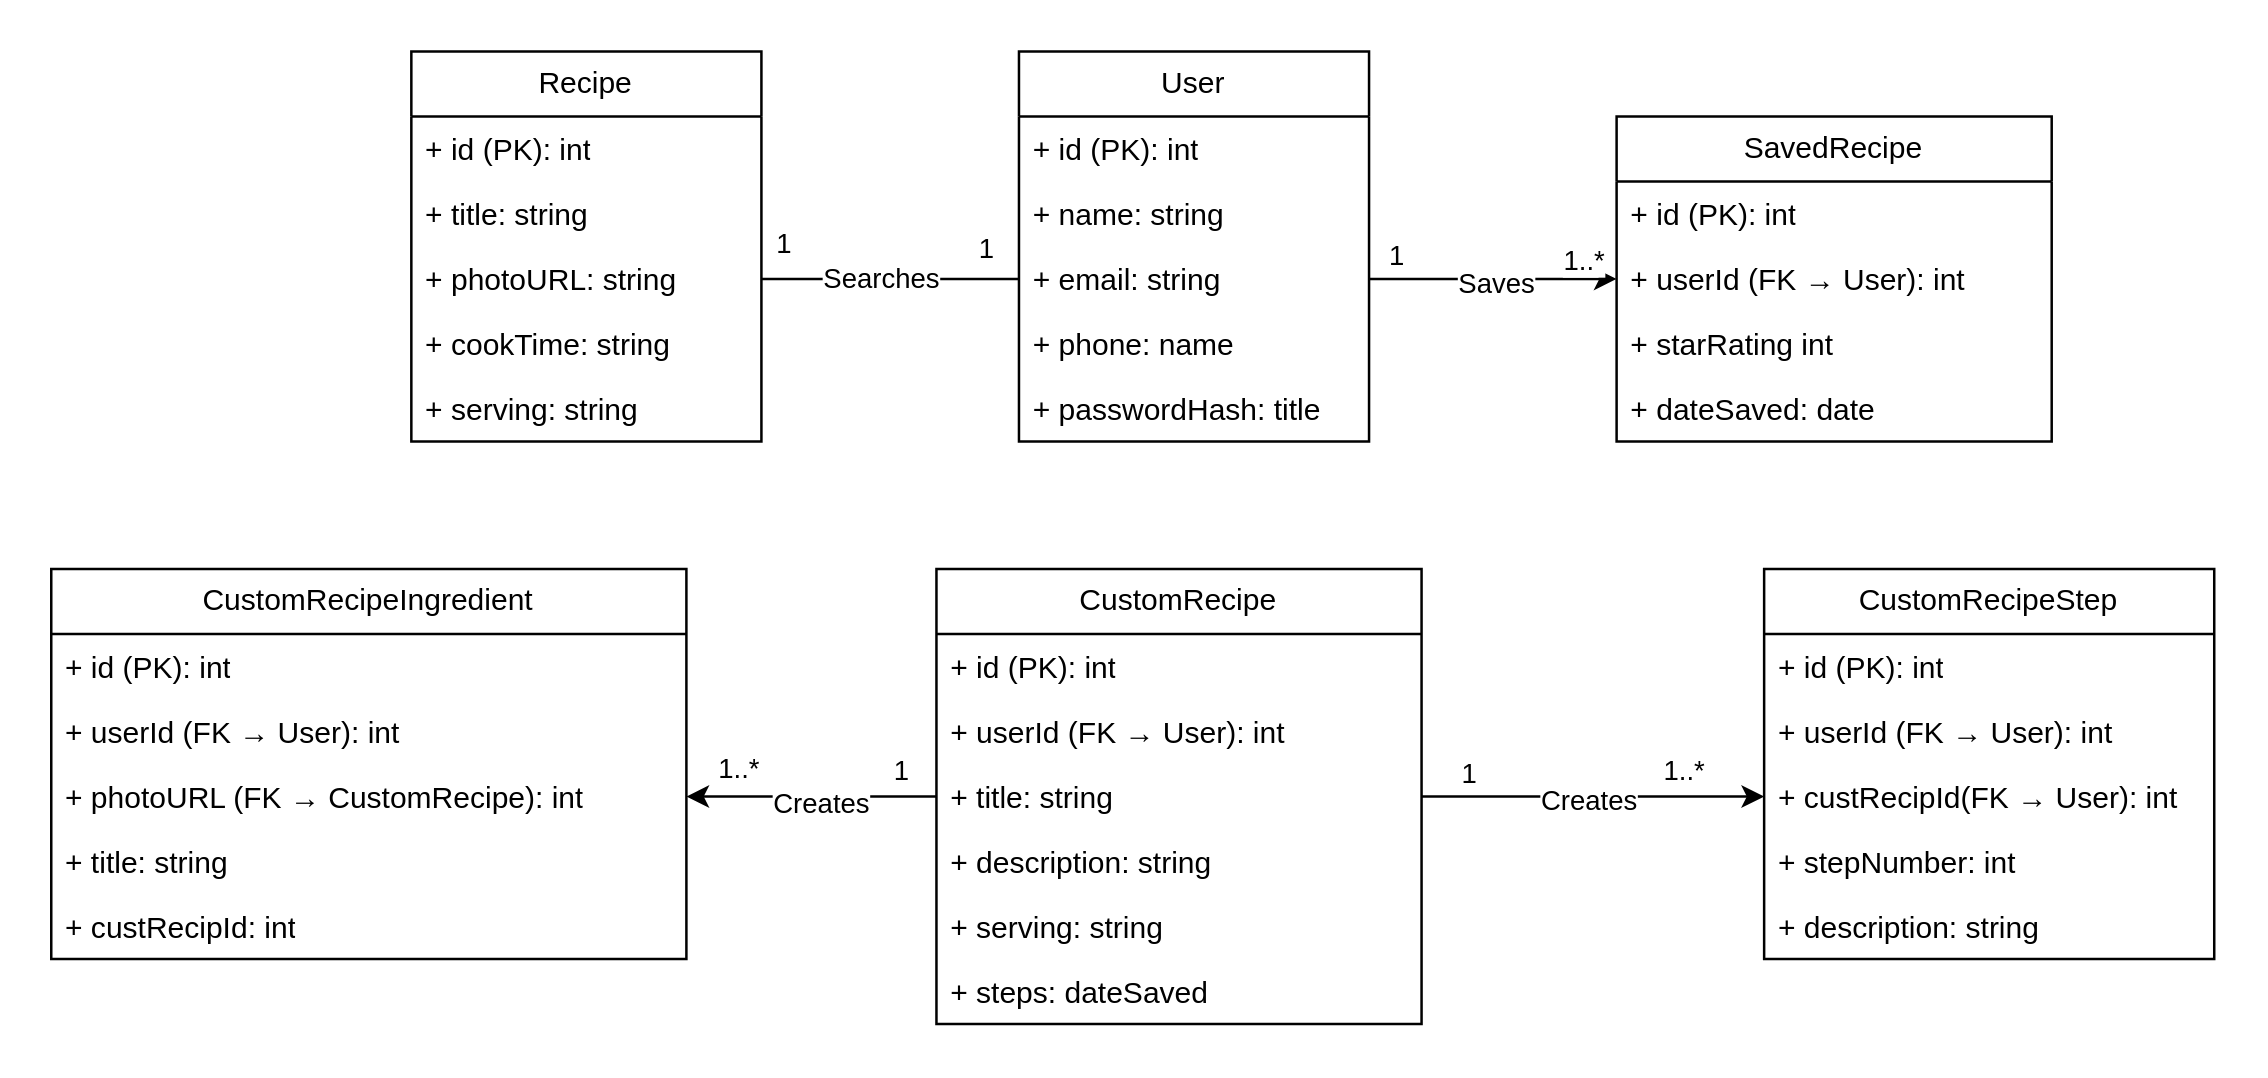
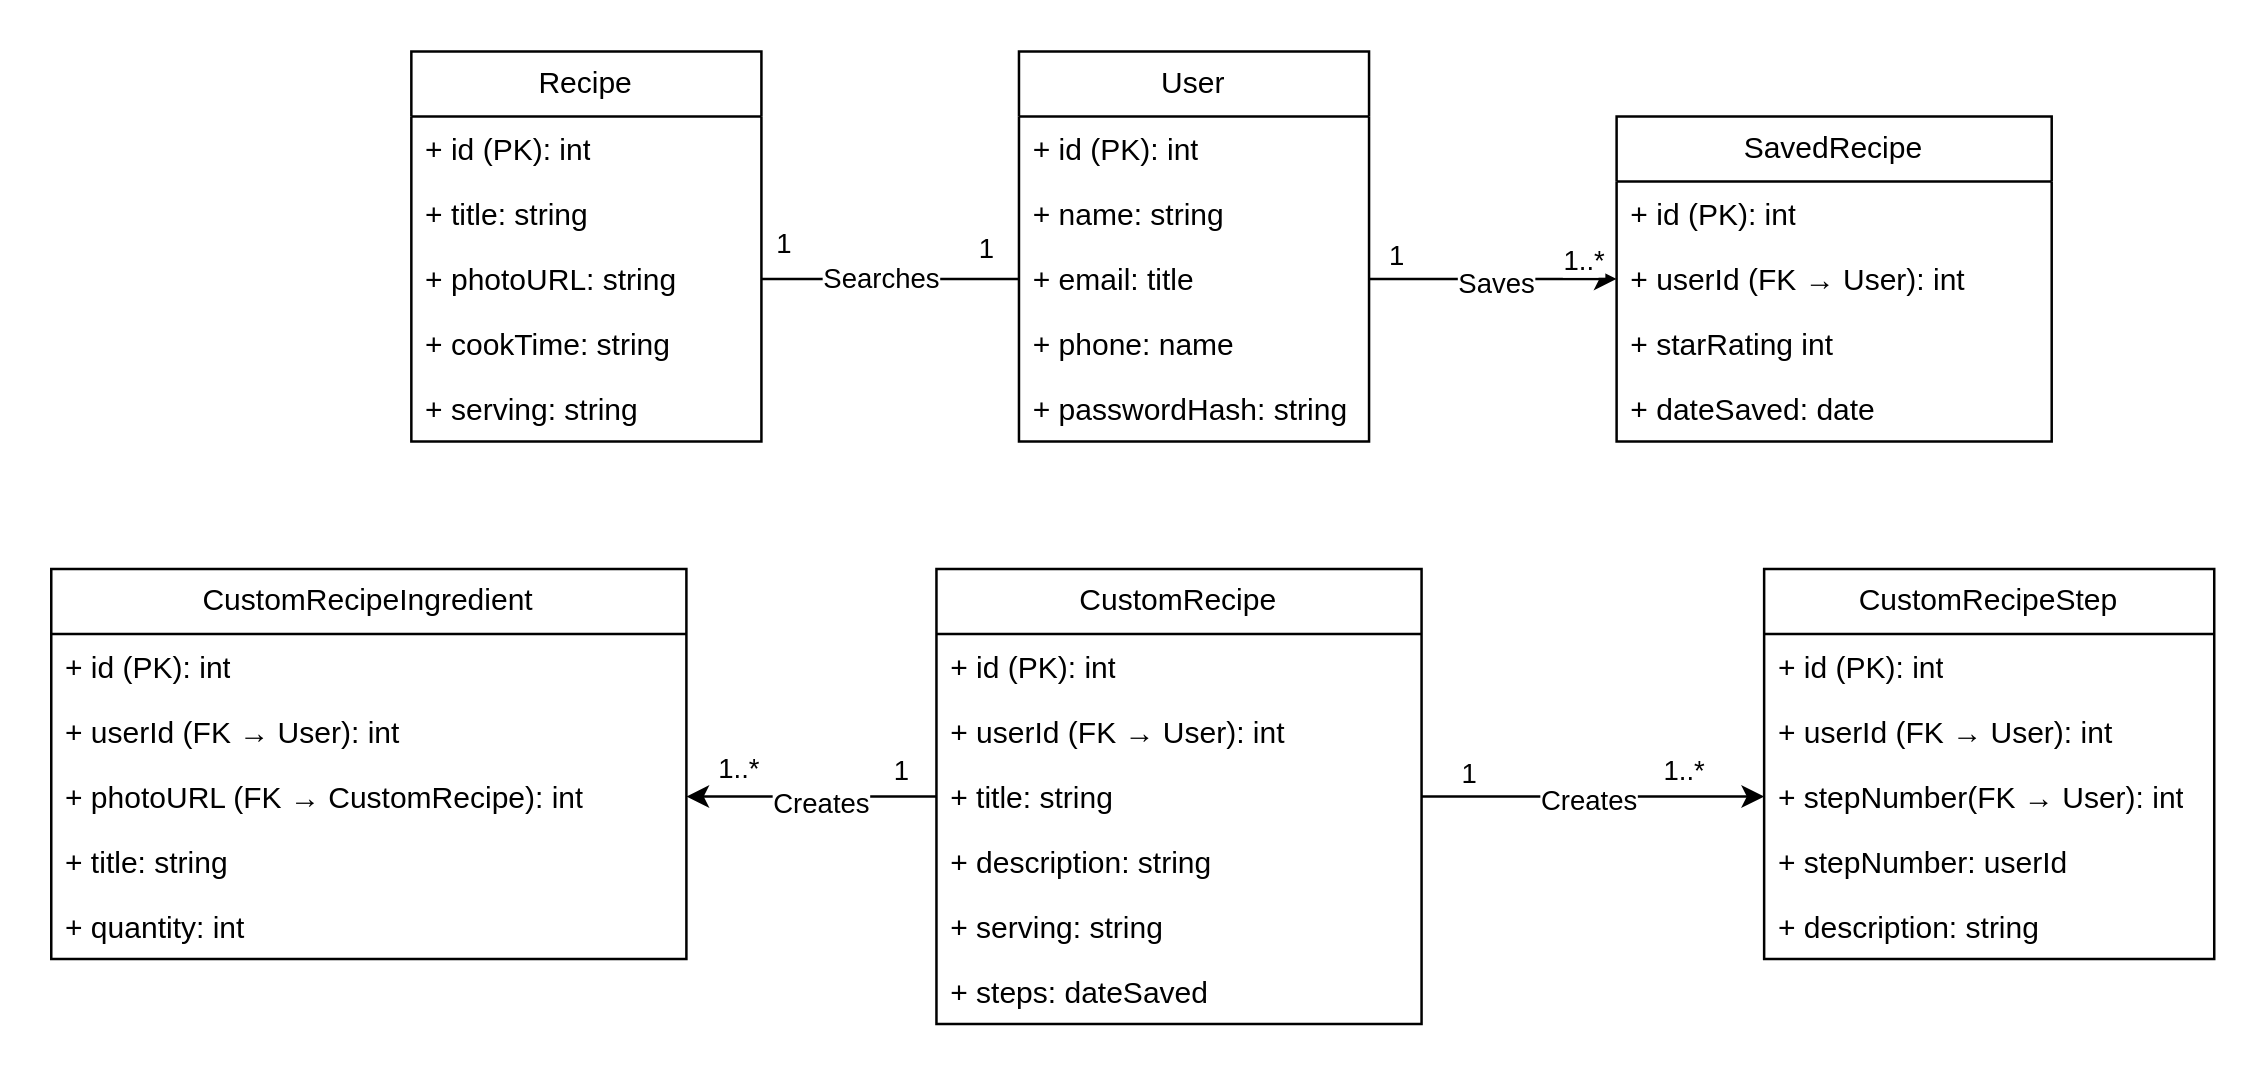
- <mxCell id="5" value="+ email: string" style="text;strokeColor=none;fillColor=none;align=left;verticalAlign=top;spacingLeft=4;spacingRight=4;overflow=hidden;rotatable=0;points=[[0,0.5],[1,0.5]];portConstraint=eastwest;whiteSpace=wrap;html=1;" parent="2" vertex="1"><mxGeometry y="78" width="140" height="26" as="geometry" /></mxCell>
+ <mxCell id="5" value="+ email: title" style="text;strokeColor=none;fillColor=none;align=left;verticalAlign=top;spacingLeft=4;spacingRight=4;overflow=hidden;rotatable=0;points=[[0,0.5],[1,0.5]];portConstraint=eastwest;whiteSpace=wrap;html=1;" parent="2" vertex="1"><mxGeometry y="78" width="140" height="26" as="geometry" /></mxCell>
- <mxCell id="7" value="+ passwordHash: title" style="text;strokeColor=none;fillColor=none;align=left;verticalAlign=top;spacingLeft=4;spacingRight=4;overflow=hidden;rotatable=0;points=[[0,0.5],[1,0.5]];portConstraint=eastwest;whiteSpace=wrap;html=1;" parent="2" vertex="1"><mxGeometry y="130" width="140" height="26" as="geometry" /></mxCell>
+ <mxCell id="7" value="+ passwordHash: string" style="text;strokeColor=none;fillColor=none;align=left;verticalAlign=top;spacingLeft=4;spacingRight=4;overflow=hidden;rotatable=0;points=[[0,0.5],[1,0.5]];portConstraint=eastwest;whiteSpace=wrap;html=1;" parent="2" vertex="1"><mxGeometry y="130" width="140" height="26" as="geometry" /></mxCell>
- <mxCell id="35" value="+ custRecipId(FK → User): int" style="text;strokeColor=none;fillColor=none;align=left;verticalAlign=top;spacingLeft=4;spacingRight=4;overflow=hidden;rotatable=0;points=[[0,0.5],[1,0.5]];portConstraint=eastwest;whiteSpace=wrap;html=1;" vertex="1" parent="32"><mxGeometry y="78" width="180" height="26" as="geometry" /></mxCell>
+ <mxCell id="35" value="+ stepNumber(FK → User): int" style="text;strokeColor=none;fillColor=none;align=left;verticalAlign=top;spacingLeft=4;spacingRight=4;overflow=hidden;rotatable=0;points=[[0,0.5],[1,0.5]];portConstraint=eastwest;whiteSpace=wrap;html=1;" vertex="1" parent="32"><mxGeometry y="78" width="180" height="26" as="geometry" /></mxCell>
- <mxCell id="36" value="+ stepNumber: int" style="text;strokeColor=none;fillColor=none;align=left;verticalAlign=top;spacingLeft=4;spacingRight=4;overflow=hidden;rotatable=0;points=[[0,0.5],[1,0.5]];portConstraint=eastwest;whiteSpace=wrap;html=1;" vertex="1" parent="32"><mxGeometry y="104" width="180" height="26" as="geometry" /></mxCell>
+ <mxCell id="36" value="+ stepNumber: userId" style="text;strokeColor=none;fillColor=none;align=left;verticalAlign=top;spacingLeft=4;spacingRight=4;overflow=hidden;rotatable=0;points=[[0,0.5],[1,0.5]];portConstraint=eastwest;whiteSpace=wrap;html=1;" vertex="1" parent="32"><mxGeometry y="104" width="180" height="26" as="geometry" /></mxCell>
- <mxCell id="31" value="+ custRecipId: int" style="text;strokeColor=none;fillColor=none;align=left;verticalAlign=top;spacingLeft=4;spacingRight=4;overflow=hidden;rotatable=0;points=[[0,0.5],[1,0.5]];portConstraint=eastwest;whiteSpace=wrap;html=1;" vertex="1" parent="26"><mxGeometry y="130" width="254" height="26" as="geometry" /></mxCell>
+ <mxCell id="31" value="+ quantity: int" style="text;strokeColor=none;fillColor=none;align=left;verticalAlign=top;spacingLeft=4;spacingRight=4;overflow=hidden;rotatable=0;points=[[0,0.5],[1,0.5]];portConstraint=eastwest;whiteSpace=wrap;html=1;" vertex="1" parent="26"><mxGeometry y="130" width="254" height="26" as="geometry" /></mxCell>
